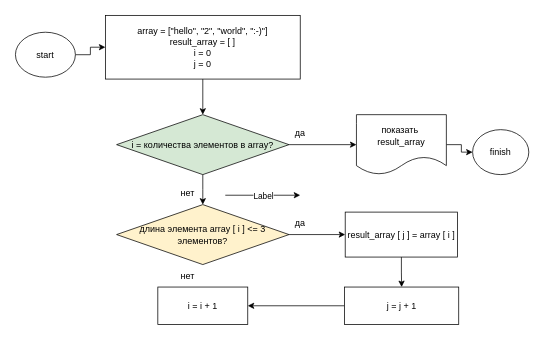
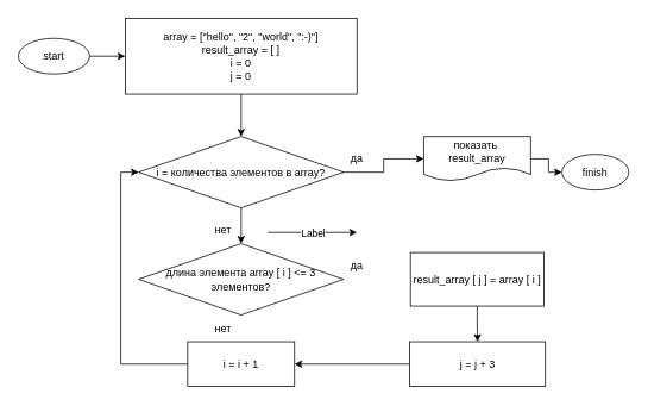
- <mxCell id="3" value="start" style="ellipse;whiteSpace=wrap;html=1;" parent="1" vertex="1"><mxGeometry x="20" y="42.5" width="80" height="60" as="geometry" /></mxCell>
+ <mxCell id="3" value="start" style="ellipse;whiteSpace=wrap;html=1;" parent="1" vertex="1"><mxGeometry y="42.5" width="80" height="40" as="geometry" x="20" /></mxCell>
- <mxCell id="8" value="i = количества элементов в array?" style="rhombus;whiteSpace=wrap;html=1;fillColor=#d5e8d4;" parent="1" vertex="1"><mxGeometry x="155" y="152.5" width="230" height="80" as="geometry" /></mxCell>
+ <mxCell id="8" value="i = количества элементов в array?" style="rhombus;whiteSpace=wrap;html=1;" parent="1" vertex="1"><mxGeometry x="155" y="152.5" width="230" height="80" as="geometry" /></mxCell>
- <mxCell id="22" value="показать&amp;nbsp;&lt;br&gt;result_array" style="shape=document;whiteSpace=wrap;html=1;boundedLbl=1;" parent="1" vertex="1"><mxGeometry x="475" y="152.5" width="120" height="80" as="geometry" /></mxCell>
+ <mxCell id="22" value="показать&amp;nbsp;&lt;br&gt;result_array" style="shape=document;whiteSpace=wrap;html=1;boundedLbl=1;" parent="1" vertex="1"><mxGeometry x="475" y="152.5" width="120" height="50" as="geometry" /></mxCell>
- <mxCell id="23" value="finish" style="ellipse;whiteSpace=wrap;html=1;" parent="1" vertex="1"><mxGeometry x="630" y="172.5" width="75" height="60" as="geometry" /></mxCell>
+ <mxCell id="23" value="finish" style="ellipse;whiteSpace=wrap;html=1;" parent="1" vertex="1"><mxGeometry x="630" y="172.5" width="75" height="40" as="geometry" /></mxCell>
- <mxCell id="11" value="длина элемента array [ i ] &amp;lt;= 3 элементов?" style="rhombus;whiteSpace=wrap;html=1;fillColor=#fff2cc;" parent="1" vertex="1"><mxGeometry x="155" y="272.5" width="230" height="80" as="geometry" /></mxCell>
+ <mxCell id="11" value="длина элемента array [ i ] &amp;lt;= 3 элементов?" style="rhombus;whiteSpace=wrap;html=1;" parent="1" vertex="1"><mxGeometry x="155" y="272.5" width="230" height="80" as="geometry" /></mxCell>
- <mxCell id="10" style="edgeStyle=orthogonalEdgeStyle;rounded=0;orthogonalLoop=1;jettySize=auto;html=1;" parent="1" source="11" target="15" edge="1"><mxGeometry relative="1" as="geometry" /></mxCell>
+ <mxCell id="18" style="edgeStyle=orthogonalEdgeStyle;rounded=0;orthogonalLoop=1;jettySize=auto;html=1;entryX=0;entryY=0.5;entryDx=0;entryDy=0;" parent="1" source="19" target="8" edge="1"><mxGeometry relative="1" as="geometry"><Array as="points"><mxPoint x="135" y="407.5" /><mxPoint x="135" y="192.5" /></Array></mxGeometry></mxCell>
- <mxCell id="17" value="j = j + 1" style="whiteSpace=wrap;html=1;rounded=0;" parent="1" vertex="1"><mxGeometry x="459" y="382.5" width="152.5" height="50" as="geometry" /></mxCell>
+ <mxCell id="17" value="j = j + 3" style="whiteSpace=wrap;html=1;rounded=0;" parent="1" vertex="1"><mxGeometry x="459" y="382.5" width="152.5" height="50" as="geometry" /></mxCell>
